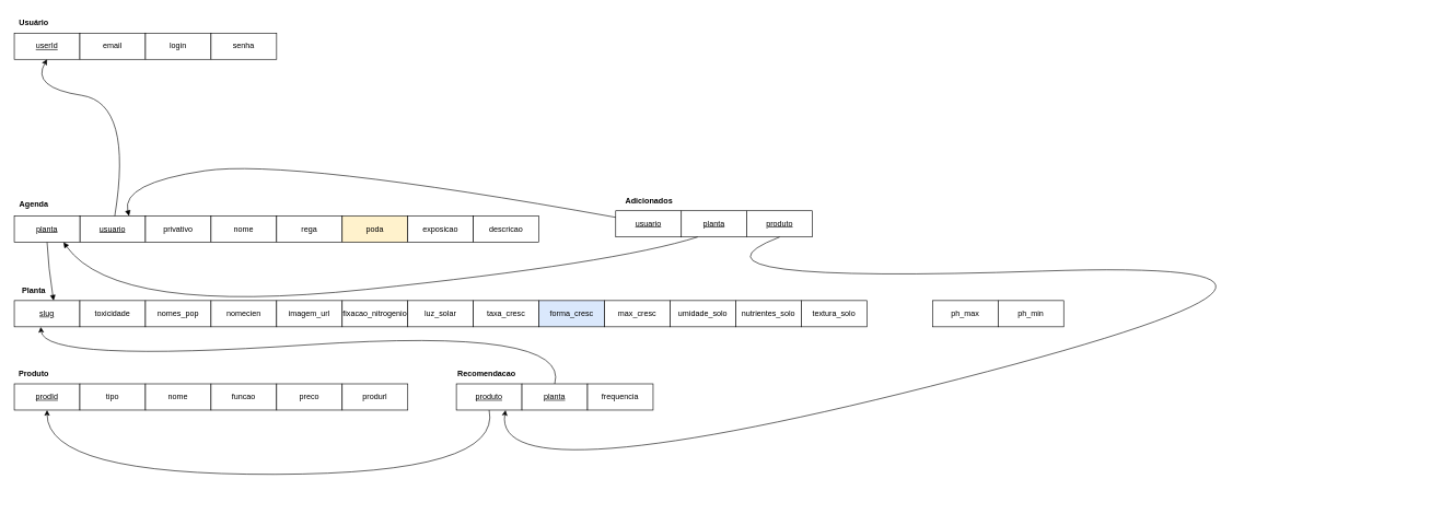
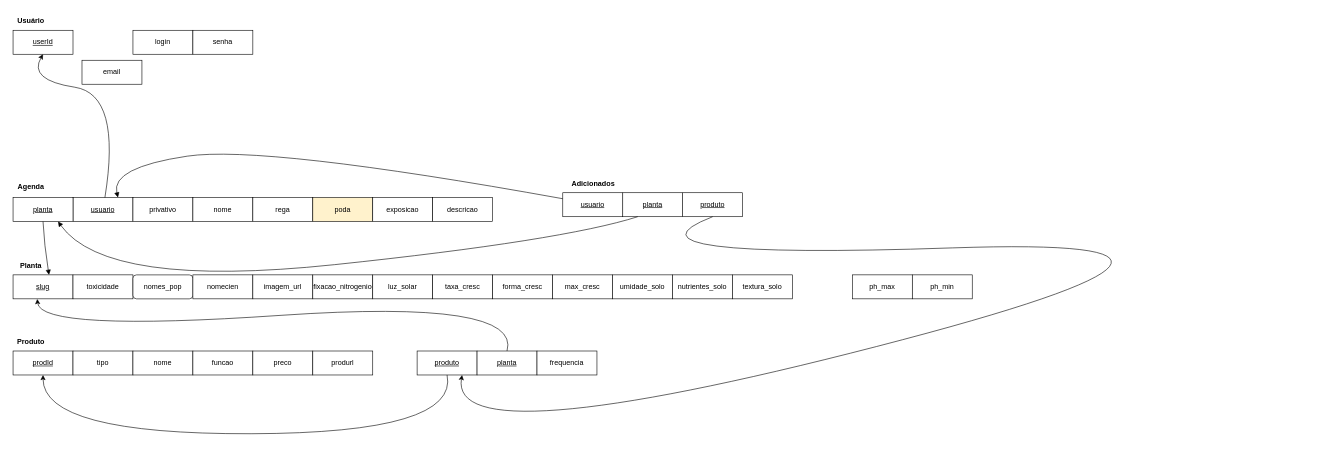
- <mxCell id="3" value="email" style="whiteSpace=wrap;html=1;align=center;" parent="1" vertex="1"><mxGeometry x="120" y="50" width="100" height="40" as="geometry" /></mxCell>
+ <mxCell id="3" value="email" style="whiteSpace=wrap;html=1;align=center;" parent="1" vertex="1"><mxGeometry x="135" y="100" width="100" height="40" as="geometry" /></mxCell>
- <mxCell id="13" value="nomes_pop" style="whiteSpace=wrap;html=1;align=center;" parent="1" vertex="1"><mxGeometry x="220" y="458" width="100" height="40" as="geometry" /></mxCell>
+ <mxCell id="13" value="nomes_pop" style="whiteSpace=wrap;html=1;align=center;rounded=1;" parent="1" vertex="1"><mxGeometry x="220" y="458" width="100" height="40" as="geometry" /></mxCell>
- <mxCell id="28" value="forma_cresc" style="whiteSpace=wrap;html=1;align=center;fillColor=#dae8fc;" parent="1" vertex="1"><mxGeometry x="820" y="458" width="100" height="40" as="geometry" /></mxCell>
+ <mxCell id="28" value="forma_cresc" style="whiteSpace=wrap;html=1;align=center;" parent="1" vertex="1"><mxGeometry x="820" y="458" width="100" height="40" as="geometry" /></mxCell>
- <mxCell id="45" value="&lt;b&gt;Recomendacao&lt;/b&gt;" style="text;html=1;strokeColor=none;fillColor=none;align=center;verticalAlign=middle;whiteSpace=wrap;rounded=0;" parent="1" vertex="1"><mxGeometry x="694" y="555" width="93" height="30" as="geometry" /></mxCell>
